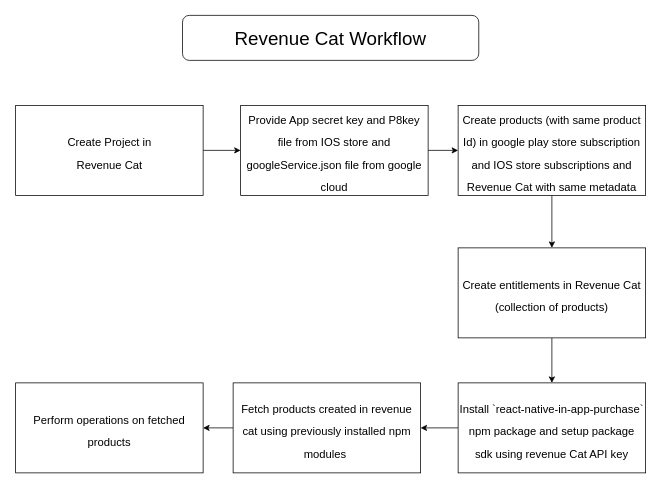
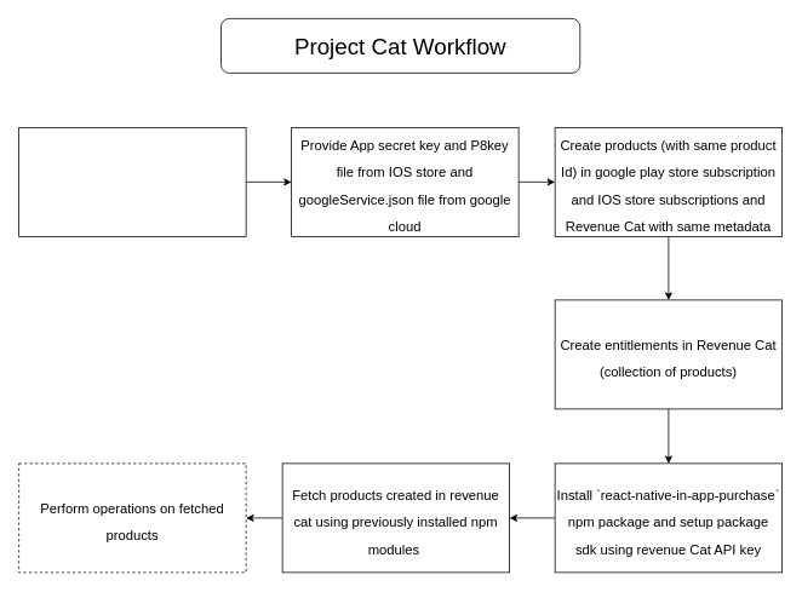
- <mxCell id="3" value="&lt;font style=&quot;font-size: 25px;&quot;&gt;Revenue Cat Workflow&lt;/font&gt;" style="text;html=1;strokeColor=none;fillColor=none;align=center;verticalAlign=middle;whiteSpace=wrap;rounded=0;" vertex="1" parent="1"><mxGeometry x="305" y="35" width="270" height="30" as="geometry" /></mxCell>
+ <mxCell id="3" value="&lt;font style=&quot;font-size: 25px;&quot;&gt;Project Cat Workflow&lt;/font&gt;" style="text;html=1;strokeColor=none;fillColor=none;align=center;verticalAlign=middle;whiteSpace=wrap;rounded=0;" vertex="1" parent="1"><mxGeometry x="305" y="35" width="270" height="30" as="geometry" /></mxCell>
- <mxCell id="6" value="&lt;font style=&quot;font-size: 15px;&quot;&gt;Create Project in &lt;br&gt;Revenue Cat&lt;/font&gt;" style="text;html=1;strokeColor=none;fillColor=none;align=center;verticalAlign=middle;whiteSpace=wrap;rounded=0;fontSize=25;" vertex="1" parent="1"><mxGeometry x="27.5" y="185" width="235" height="30" as="geometry" /></mxCell>
- <mxCell id="17" value="&lt;span style=&quot;font-size: 15px;&quot;&gt;Perform operations on fetched products&lt;/span&gt;" style="rounded=0;whiteSpace=wrap;html=1;fontSize=25;" vertex="1" parent="1"><mxGeometry x="20" y="510" width="250" height="120" as="geometry" /></mxCell>
+ <mxCell id="17" value="&lt;span style=&quot;font-size: 15px;&quot;&gt;Perform operations on fetched products&lt;/span&gt;" style="rounded=0;whiteSpace=wrap;html=1;fontSize=25;dashed=1;" vertex="1" parent="1"><mxGeometry x="20" y="510" width="250" height="120" as="geometry" /></mxCell>
